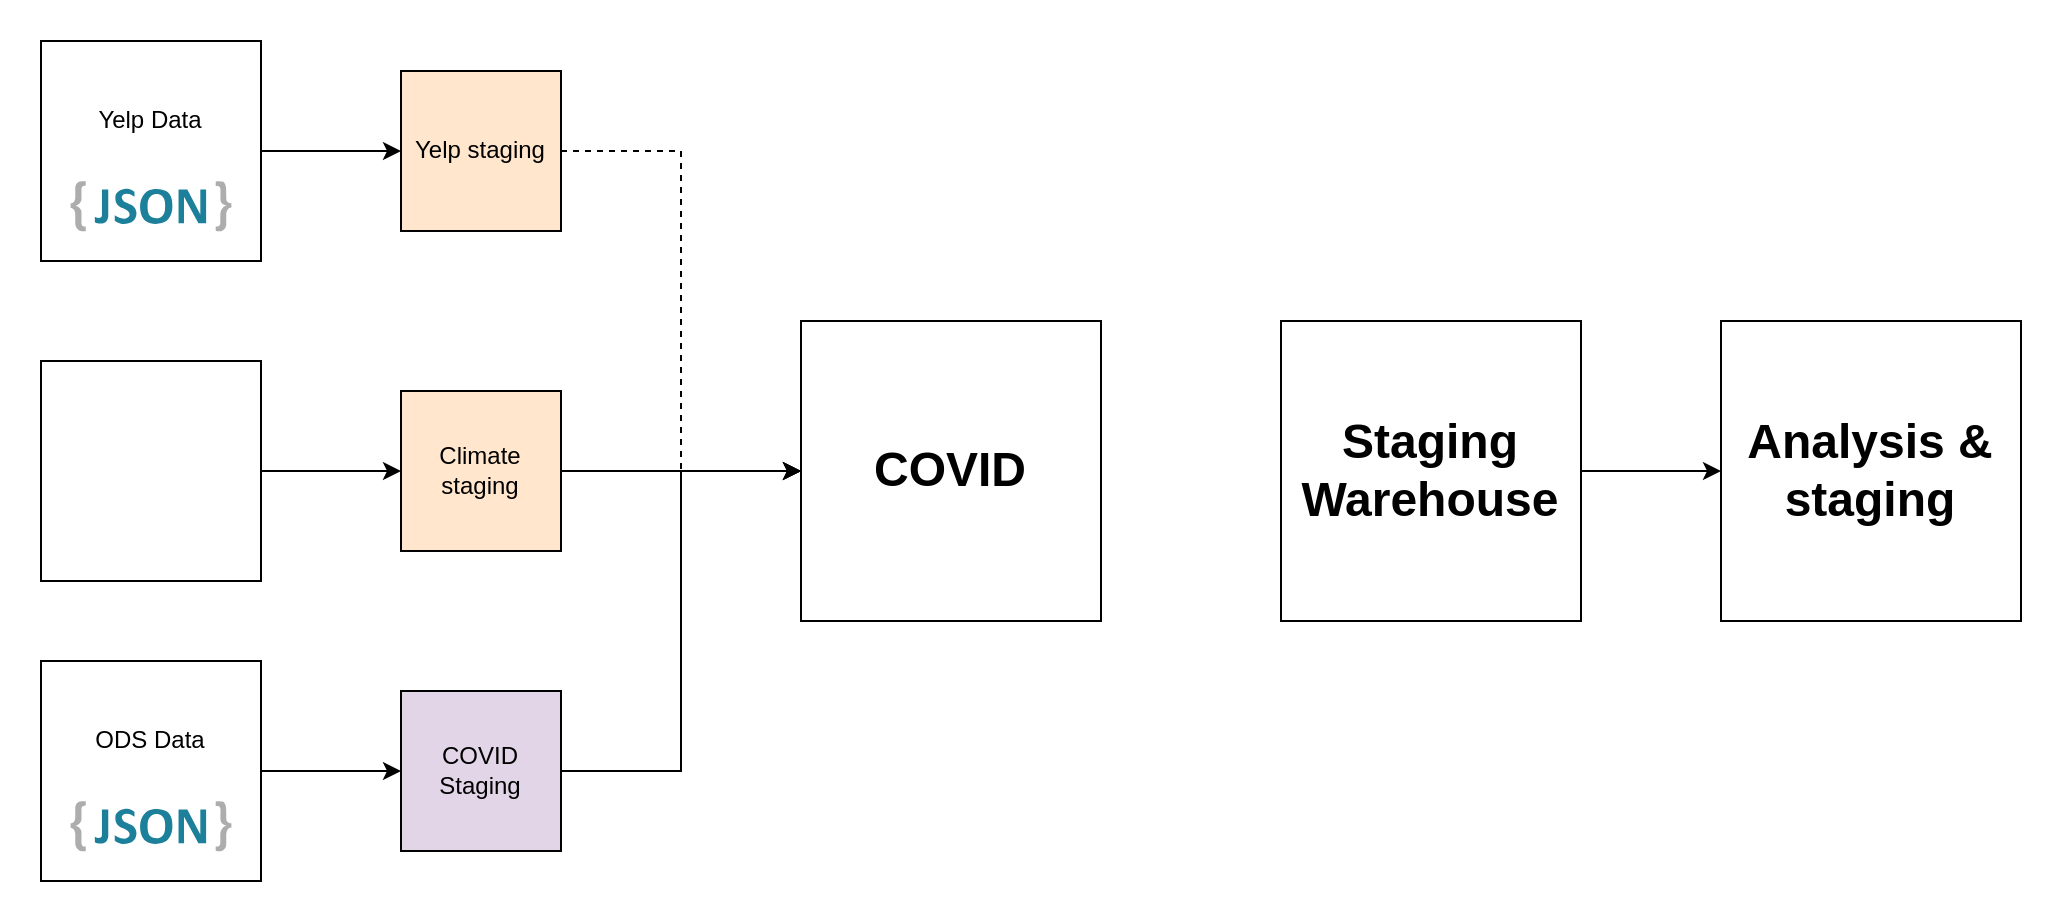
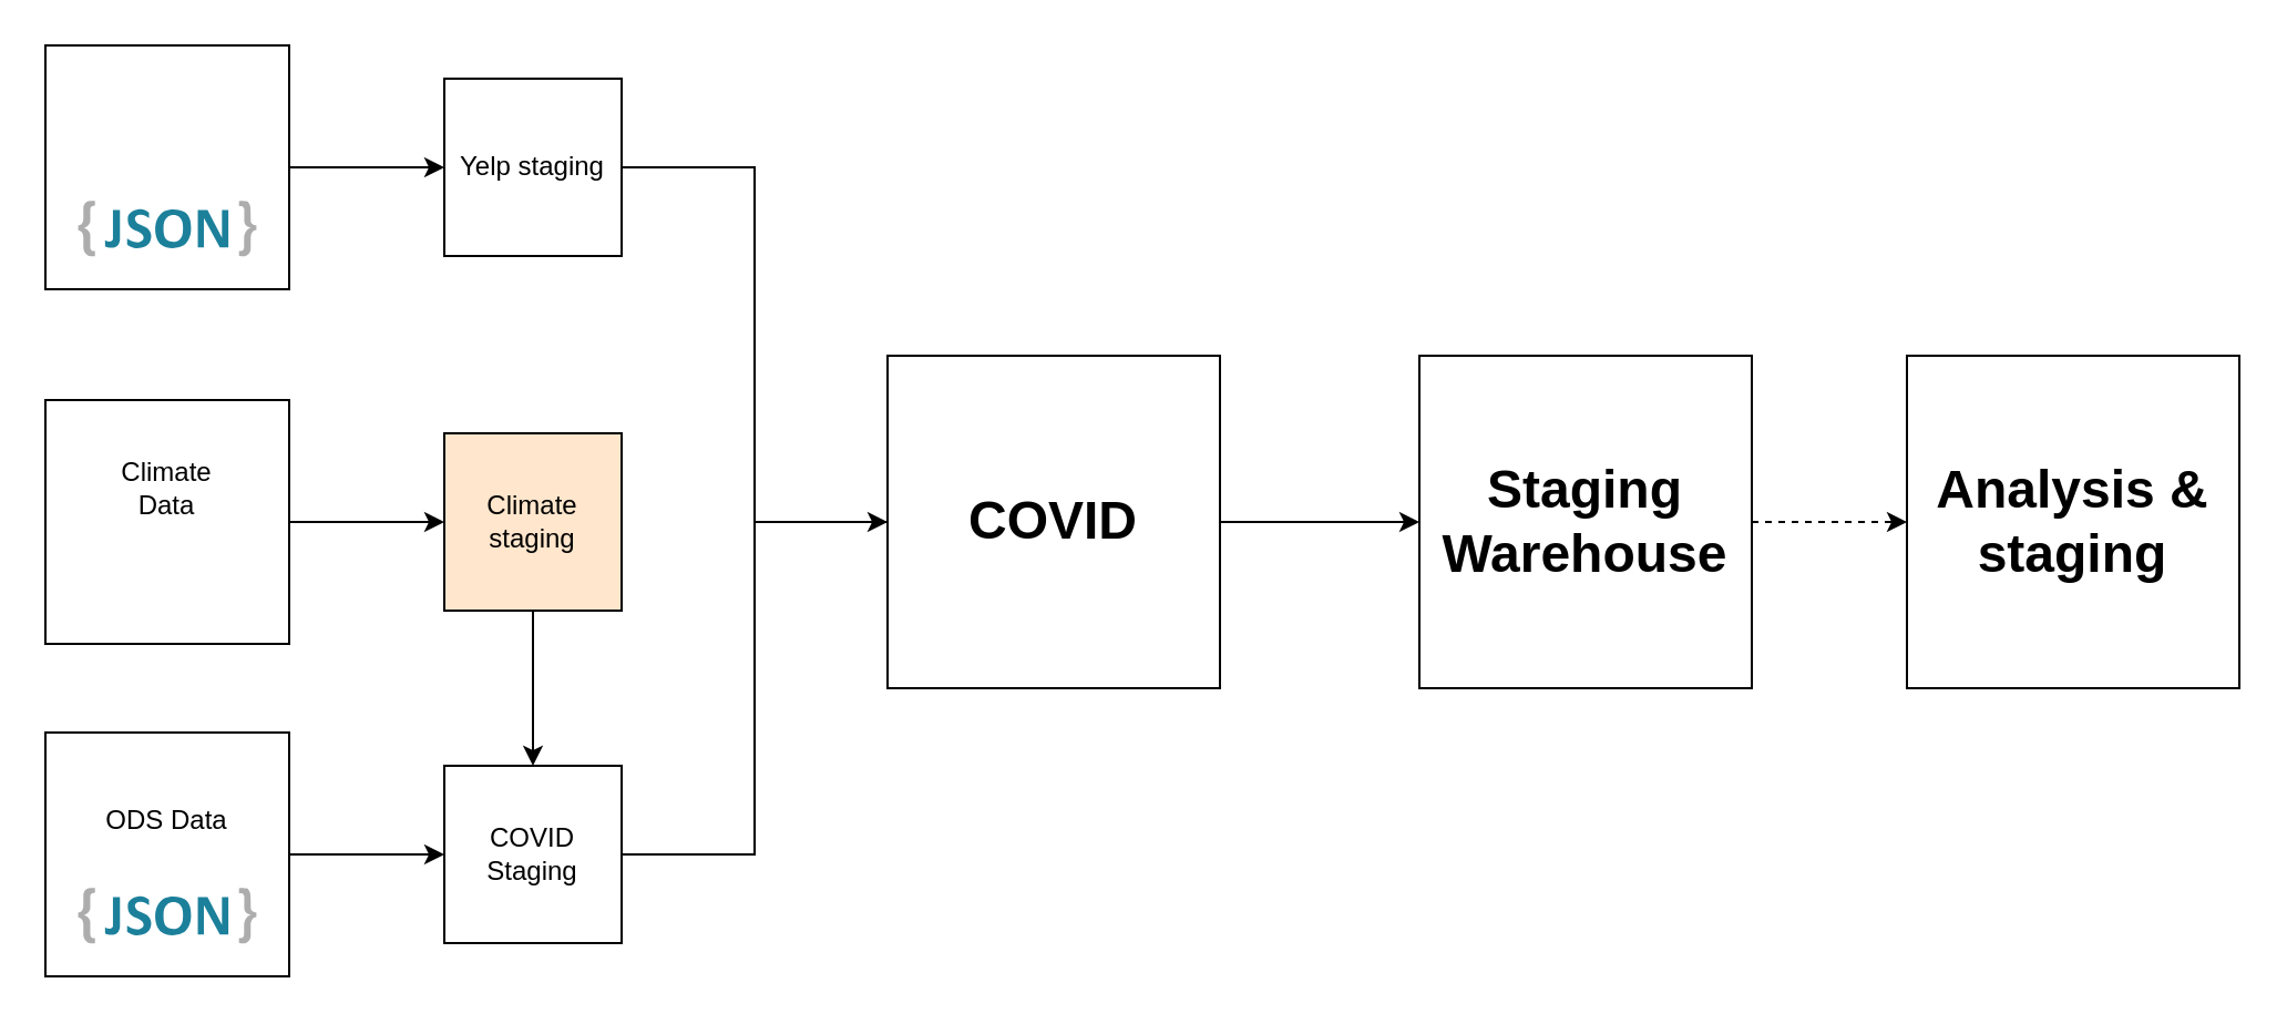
- <mxCell id="5" value="Yelp Data" style="text;html=1;strokeColor=none;fillColor=none;align=center;verticalAlign=middle;whiteSpace=wrap;rounded=0;" vertex="1" parent="1"><mxGeometry x="40" y="50" width="70" height="20" as="geometry" /></mxCell>
- <mxCell id="15" value="Yelp staging" style="whiteSpace=wrap;html=1;aspect=fixed;fillColor=#ffe6cc;" vertex="1" parent="1"><mxGeometry x="200" y="35" width="80" height="80" as="geometry" /></mxCell>
+ <mxCell id="15" value="Yelp staging" style="whiteSpace=wrap;html=1;aspect=fixed;" vertex="1" parent="1"><mxGeometry x="200" y="35" width="80" height="80" as="geometry" /></mxCell>
- <mxCell id="14" style="edgeStyle=orthogonalEdgeStyle;rounded=0;orthogonalLoop=1;jettySize=auto;html=1;entryX=0;entryY=0.5;entryDx=0;entryDy=0;dashed=1;" edge="1" parent="1" source="15" target="21"><mxGeometry relative="1" as="geometry" /></mxCell>
+ <mxCell id="14" style="edgeStyle=orthogonalEdgeStyle;rounded=0;orthogonalLoop=1;jettySize=auto;html=1;entryX=0;entryY=0.5;entryDx=0;entryDy=0;" edge="1" parent="1" source="15" target="21"><mxGeometry relative="1" as="geometry" /></mxCell>
+ <mxCell id="8" value="Climate Data" style="text;html=1;strokeColor=none;fillColor=none;align=center;verticalAlign=middle;whiteSpace=wrap;rounded=0;" vertex="1" parent="1"><mxGeometry x="40" y="210" width="70" height="20" as="geometry" /></mxCell>
- <mxCell id="16" style="edgeStyle=orthogonalEdgeStyle;rounded=0;orthogonalLoop=1;jettySize=auto;html=1;entryX=0;entryY=0.5;entryDx=0;entryDy=0;" edge="1" parent="1" source="17" target="21"><mxGeometry relative="1" as="geometry" /></mxCell>
+ <mxCell id="16" style="edgeStyle=orthogonalEdgeStyle;rounded=0;orthogonalLoop=1;jettySize=auto;html=1;" edge="1" parent="1" source="17" target="19"><mxGeometry relative="1" as="geometry" /></mxCell>
+ <mxCell id="20" style="edgeStyle=orthogonalEdgeStyle;rounded=0;orthogonalLoop=1;jettySize=auto;html=1;entryX=0;entryY=0.5;entryDx=0;entryDy=0;" edge="1" parent="1" source="21" target="23"><mxGeometry relative="1" as="geometry" /></mxCell>
- <mxCell id="22" style="edgeStyle=orthogonalEdgeStyle;rounded=0;orthogonalLoop=1;jettySize=auto;html=1;" edge="1" parent="1" source="23" target="24"><mxGeometry relative="1" as="geometry" /></mxCell>
+ <mxCell id="22" style="edgeStyle=orthogonalEdgeStyle;rounded=0;orthogonalLoop=1;jettySize=auto;html=1;dashed=1;" edge="1" parent="1" source="23" target="24"><mxGeometry relative="1" as="geometry" /></mxCell>
- <mxCell id="19" value="COVID Staging" style="whiteSpace=wrap;html=1;aspect=fixed;fillColor=#e1d5e7;" vertex="1" parent="1"><mxGeometry x="200" y="345" width="80" height="80" as="geometry" /></mxCell>
+ <mxCell id="19" value="COVID Staging" style="whiteSpace=wrap;html=1;aspect=fixed;" vertex="1" parent="1"><mxGeometry x="200" y="345" width="80" height="80" as="geometry" /></mxCell>
- <mxCell id="18" style="edgeStyle=orthogonalEdgeStyle;rounded=0;orthogonalLoop=1;jettySize=auto;html=1;entryX=0;entryY=0.5;entryDx=0;entryDy=0;" edge="1" parent="1" source="19" target="21"><mxGeometry relative="1" as="geometry" /></mxCell>
+ <mxCell id="18" style="edgeStyle=orthogonalEdgeStyle;rounded=0;orthogonalLoop=1;jettySize=auto;html=1;entryX=0;entryY=0.5;entryDx=0;entryDy=0;endArrow=none;" edge="1" parent="1" source="19" target="21"><mxGeometry relative="1" as="geometry" /></mxCell>
